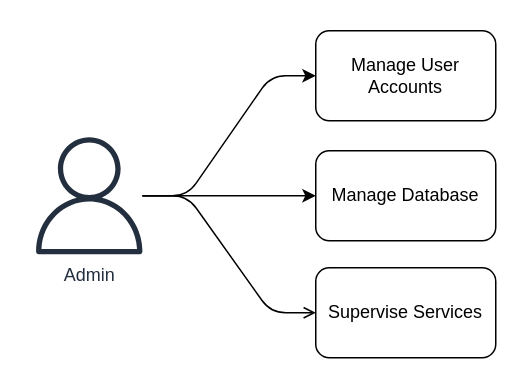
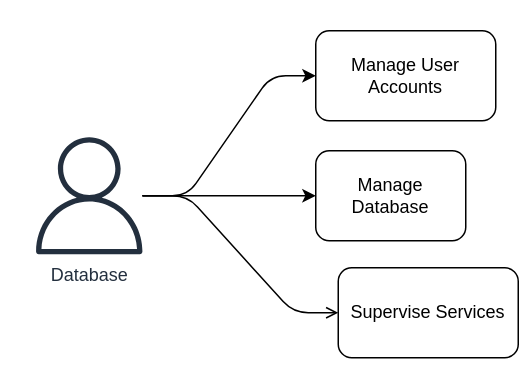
- <mxCell id="7" value="Manage Database" style="whiteSpace=wrap;html=1;rounded=1;" parent="1" vertex="1"><mxGeometry x="210" y="100" width="120" height="60" as="geometry" /></mxCell>
+ <mxCell id="7" value="Manage Database" style="whiteSpace=wrap;html=1;rounded=1;" parent="1" vertex="1"><mxGeometry x="210" y="100" width="100" height="60" as="geometry" /></mxCell>
- <mxCell id="5" value="Admin" style="outlineConnect=0;fontColor=#232F3E;gradientColor=none;fillColor=#232F3E;strokeColor=none;dashed=0;verticalLabelPosition=bottom;verticalAlign=top;align=center;html=1;fontSize=12;fontStyle=0;aspect=fixed;pointerEvents=1;shape=mxgraph.aws4.user;rounded=1;" parent="1" vertex="1"><mxGeometry x="20" y="91" width="78" height="78" as="geometry" /></mxCell>
+ <mxCell id="5" value="Database" style="outlineConnect=0;fontColor=#232F3E;gradientColor=none;fillColor=#232F3E;strokeColor=none;dashed=0;verticalLabelPosition=bottom;verticalAlign=top;align=center;html=1;fontSize=12;fontStyle=0;aspect=fixed;pointerEvents=1;shape=mxgraph.aws4.user;rounded=1;" parent="1" vertex="1"><mxGeometry x="20" y="91" width="78" height="78" as="geometry" /></mxCell>
- <mxCell id="8" value="Supervise Services" style="whiteSpace=wrap;html=1;rounded=1;" parent="1" vertex="1"><mxGeometry x="210" y="178" width="120" height="60" as="geometry" /></mxCell>
+ <mxCell id="8" value="Supervise Services" style="whiteSpace=wrap;html=1;rounded=1;" parent="1" vertex="1"><mxGeometry x="225" y="178" width="120" height="60" as="geometry" /></mxCell>
